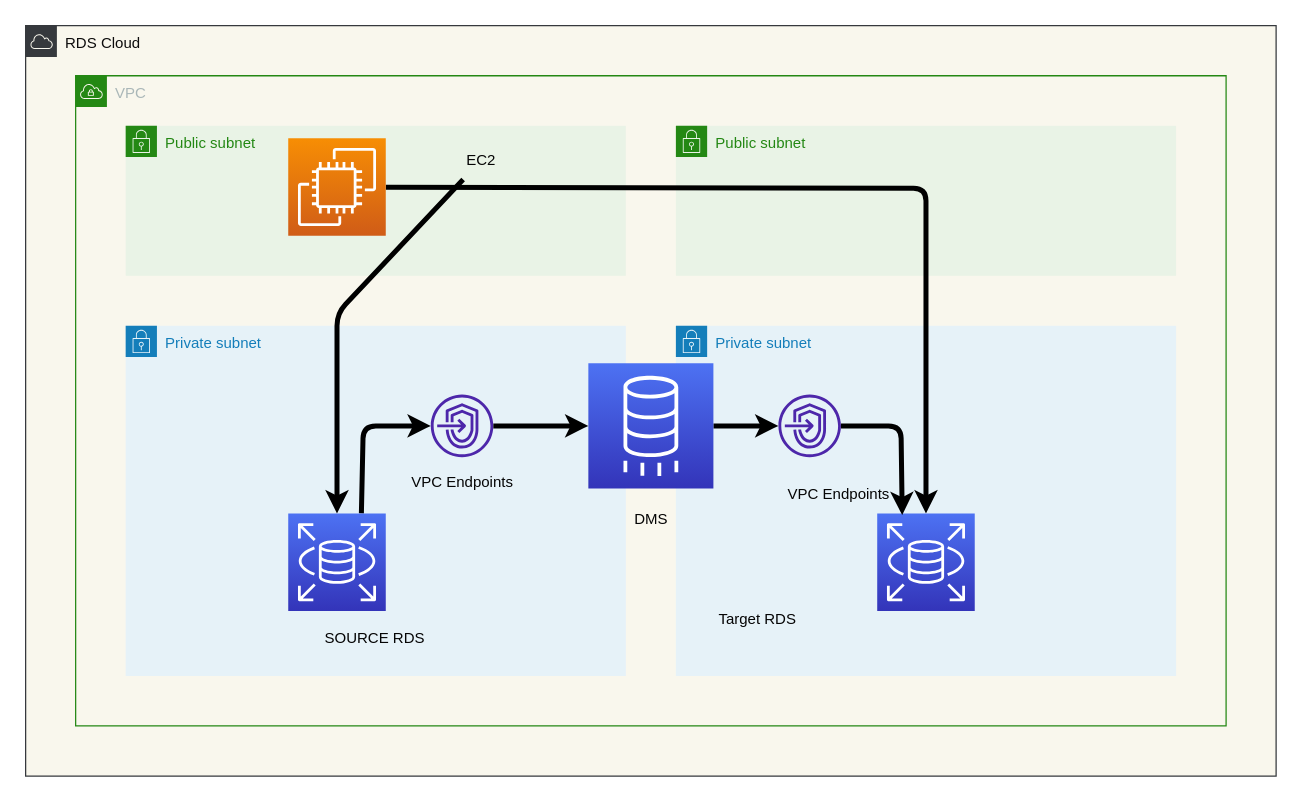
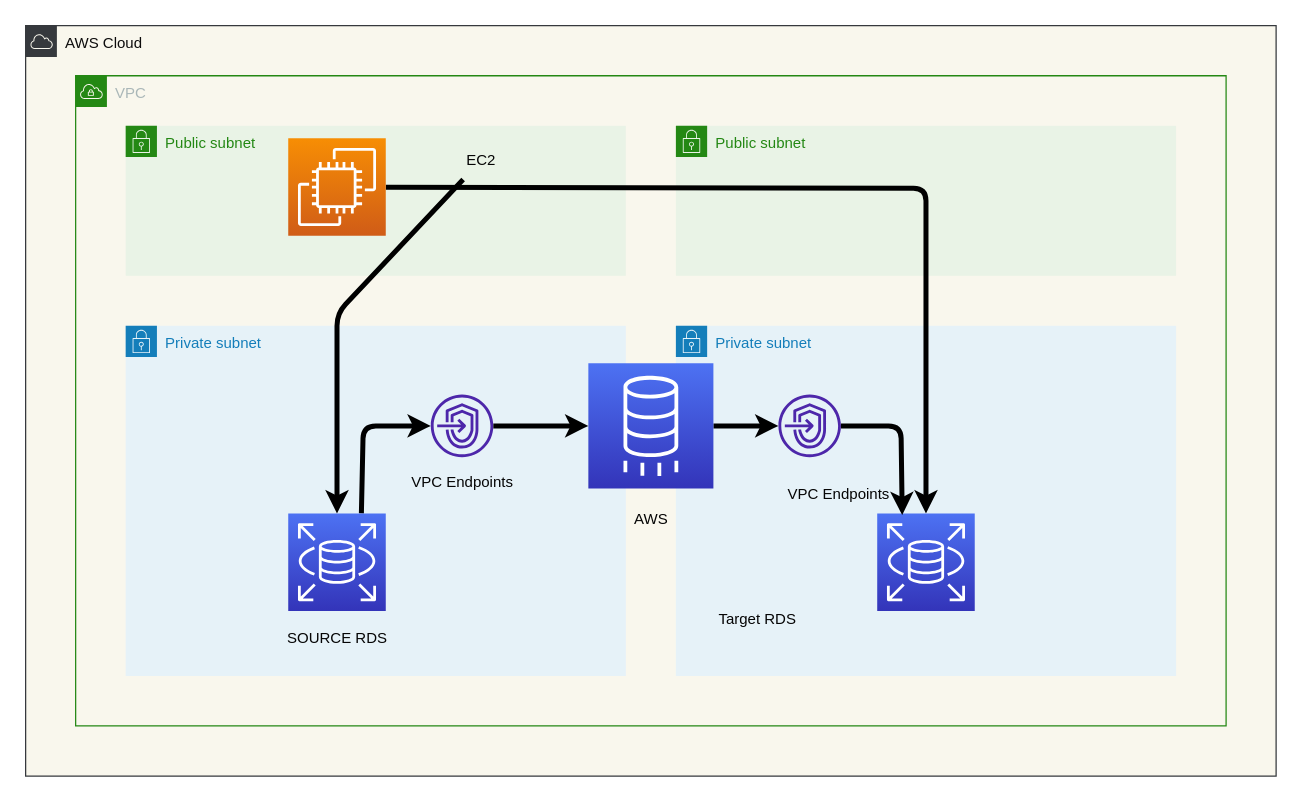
- <mxCell id="2" value="&lt;font color=&quot;#0d0c0c&quot;&gt;RDS Cloud&lt;/font&gt;" style="sketch=0;outlineConnect=0;html=1;whiteSpace=wrap;fontSize=12;fontStyle=0;shape=mxgraph.aws4.group;grIcon=mxgraph.aws4.group_aws_cloud;strokeColor=#36393d;fillColor=#f9f7ed;verticalAlign=top;align=left;spacingLeft=30;dashed=0;" parent="1" vertex="1"><mxGeometry x="20" y="20" width="1000" height="600" as="geometry" /></mxCell>
+ <mxCell id="2" value="&lt;font color=&quot;#0d0c0c&quot;&gt;AWS Cloud&lt;/font&gt;" style="sketch=0;outlineConnect=0;html=1;whiteSpace=wrap;fontSize=12;fontStyle=0;shape=mxgraph.aws4.group;grIcon=mxgraph.aws4.group_aws_cloud;strokeColor=#36393d;fillColor=#f9f7ed;verticalAlign=top;align=left;spacingLeft=30;dashed=0;" parent="1" vertex="1"><mxGeometry x="20" y="20" width="1000" height="600" as="geometry" /></mxCell>
- <mxCell id="13" value="DMS" style="text;html=1;align=center;verticalAlign=middle;resizable=0;points=[];autosize=1;strokeColor=none;fillColor=none;fontColor=#050505;" parent="3" vertex="1"><mxGeometry x="435" y="340" width="50" height="30" as="geometry" /></mxCell>
+ <mxCell id="13" value="AWS" style="text;html=1;align=center;verticalAlign=middle;resizable=0;points=[];autosize=1;strokeColor=none;fillColor=none;fontColor=#050505;" parent="3" vertex="1"><mxGeometry x="435" y="340" width="50" height="30" as="geometry" /></mxCell>
- <mxCell id="7" value="SOURCE RDS" style="text;html=1;align=center;verticalAlign=middle;resizable=0;points=[];autosize=1;strokeColor=none;fillColor=none;fontColor=#050505;" parent="6" vertex="1"><mxGeometry x="149" y="235" width="100" height="30" as="geometry" /></mxCell>
+ <mxCell id="7" value="SOURCE RDS" style="text;html=1;align=center;verticalAlign=middle;resizable=0;points=[];autosize=1;strokeColor=none;fillColor=none;fontColor=#050505;" parent="6" vertex="1"><mxGeometry x="119" y="235" width="100" height="30" as="geometry" /></mxCell>
